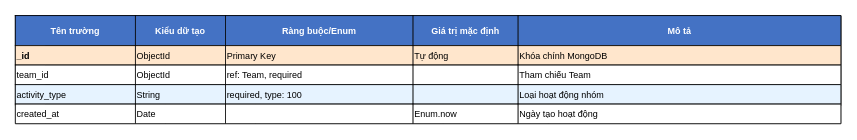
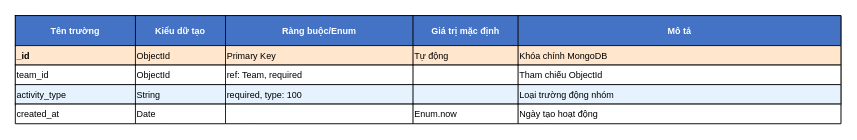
- <mxCell id="20" value="Tham chiếu Team" style="shape=partialRectangle;connectable=0;fillColor=#ffffff;align=left;" parent="15" vertex="1"><mxGeometry x="670" width="430" height="26" as="geometry" /></mxCell>
+ <mxCell id="20" value="Tham chiếu ObjectId" style="shape=partialRectangle;connectable=0;fillColor=#ffffff;align=left;" parent="15" vertex="1"><mxGeometry x="670" width="430" height="26" as="geometry" /></mxCell>
- <mxCell id="26" value="Loại hoạt động nhóm" style="shape=partialRectangle;connectable=0;fillColor=#E6F3FF;align=left;" parent="21" vertex="1"><mxGeometry x="670" width="430" height="26" as="geometry" /></mxCell>
+ <mxCell id="26" value="Loại trường động nhóm" style="shape=partialRectangle;connectable=0;fillColor=#E6F3FF;align=left;" parent="21" vertex="1"><mxGeometry x="670" width="430" height="26" as="geometry" /></mxCell>
